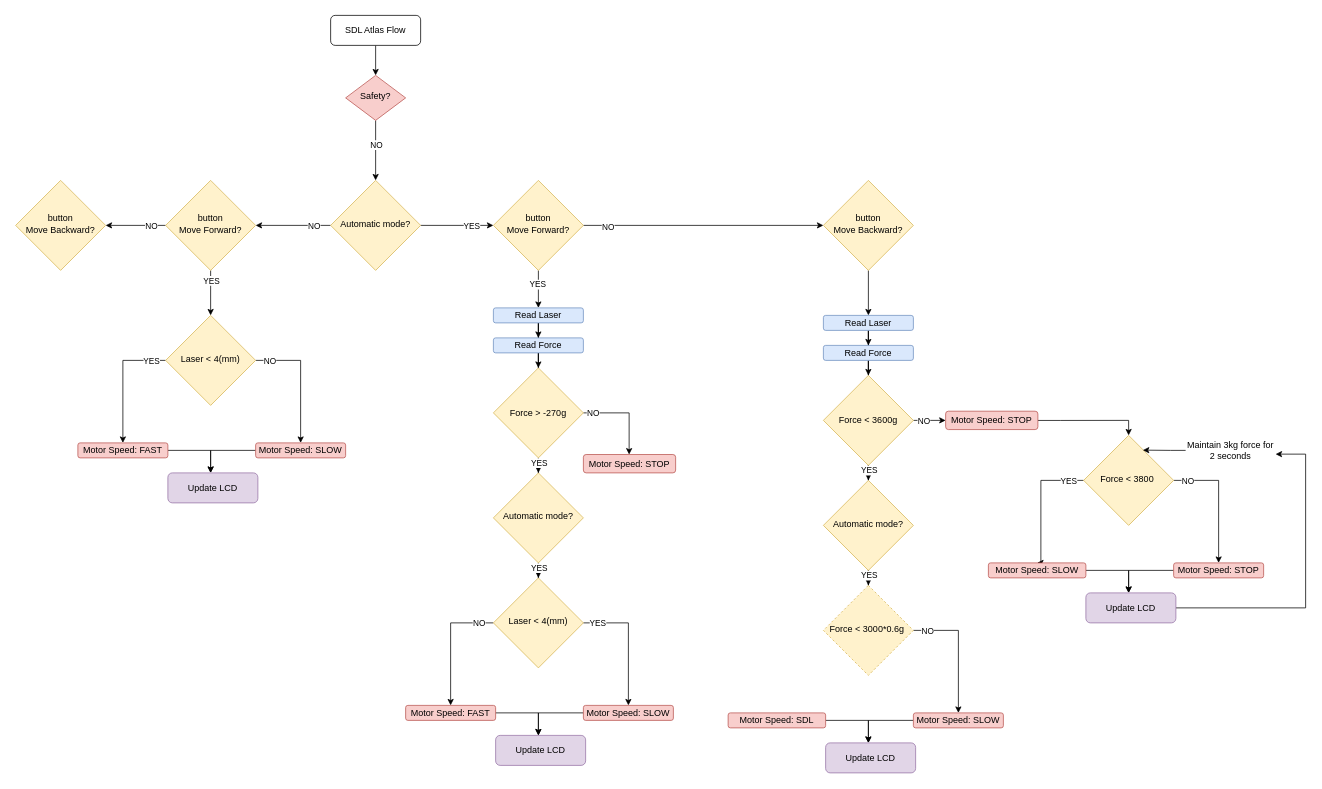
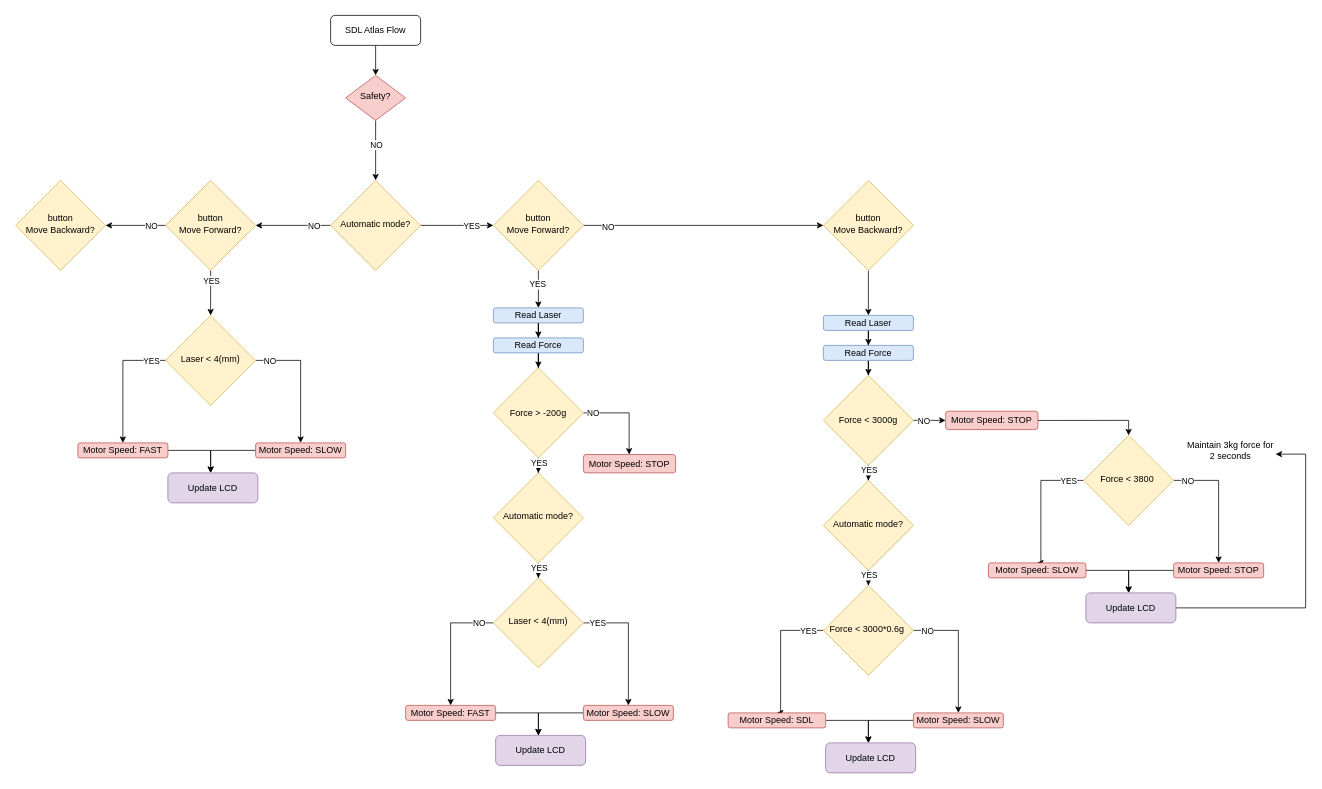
- <mxCell id="34" value="Force &amp;gt; -270g" style="rhombus;whiteSpace=wrap;html=1;fillColor=#fff2cc;strokeColor=#d6b656;" vertex="1" parent="1"><mxGeometry x="657" y="490" width="120" height="120" as="geometry" /></mxCell>
+ <mxCell id="34" value="Force &amp;gt; -200g" style="rhombus;whiteSpace=wrap;html=1;fillColor=#fff2cc;strokeColor=#d6b656;" vertex="1" parent="1"><mxGeometry x="657" y="490" width="120" height="120" as="geometry" /></mxCell>
- <mxCell id="57" value="Force &amp;lt; 3600g" style="rhombus;whiteSpace=wrap;html=1;fillColor=#fff2cc;strokeColor=#d6b656;" vertex="1" parent="1"><mxGeometry x="1097" y="500" width="120" height="120" as="geometry" /></mxCell>
+ <mxCell id="57" value="Force &amp;lt; 3000g" style="rhombus;whiteSpace=wrap;html=1;fillColor=#fff2cc;strokeColor=#d6b656;" vertex="1" parent="1"><mxGeometry x="1097" y="500" width="120" height="120" as="geometry" /></mxCell>
- <mxCell id="83" style="edgeStyle=orthogonalEdgeStyle;rounded=0;orthogonalLoop=1;jettySize=auto;html=1;entryX=0.658;entryY=0.164;entryDx=0;entryDy=0;entryPerimeter=0;" edge="1" parent="1" source="84" target="78"><mxGeometry relative="1" as="geometry"><Array as="points" /></mxGeometry></mxCell>
- <mxCell id="65" value="Force &amp;lt; 3000*0.6g&amp;nbsp;" style="rhombus;whiteSpace=wrap;html=1;shadow=0;fontFamily=Helvetica;fontSize=12;align=center;strokeWidth=1;spacing=6;spacingTop=-4;fillColor=#fff2cc;strokeColor=#d6b656;dashed=1;" vertex="1" parent="1"><mxGeometry x="1097" y="780" width="120" height="120" as="geometry" /></mxCell>
+ <mxCell id="65" value="Force &amp;lt; 3000*0.6g&amp;nbsp;" style="rhombus;whiteSpace=wrap;html=1;shadow=0;fontFamily=Helvetica;fontSize=12;align=center;strokeWidth=1;spacing=6;spacingTop=-4;fillColor=#fff2cc;strokeColor=#d6b656;" vertex="1" parent="1"><mxGeometry x="1097" y="780" width="120" height="120" as="geometry" /></mxCell>
+ <mxCell id="63" style="edgeStyle=orthogonalEdgeStyle;rounded=0;orthogonalLoop=1;jettySize=auto;html=1;entryX=0.5;entryY=0;entryDx=0;entryDy=0;" edge="1" source="65" target="67" parent="1"><mxGeometry relative="1" as="geometry"><Array as="points"><mxPoint x="1040" y="840" /></Array></mxGeometry></mxCell>
+ <mxCell id="64" value="YES" style="edgeLabel;html=1;align=center;verticalAlign=middle;resizable=0;points=[];" vertex="1" connectable="0" parent="63"><mxGeometry x="-0.711" y="-2" relative="1" as="geometry"><mxPoint x="4" y="2" as="offset" /></mxGeometry></mxCell>
